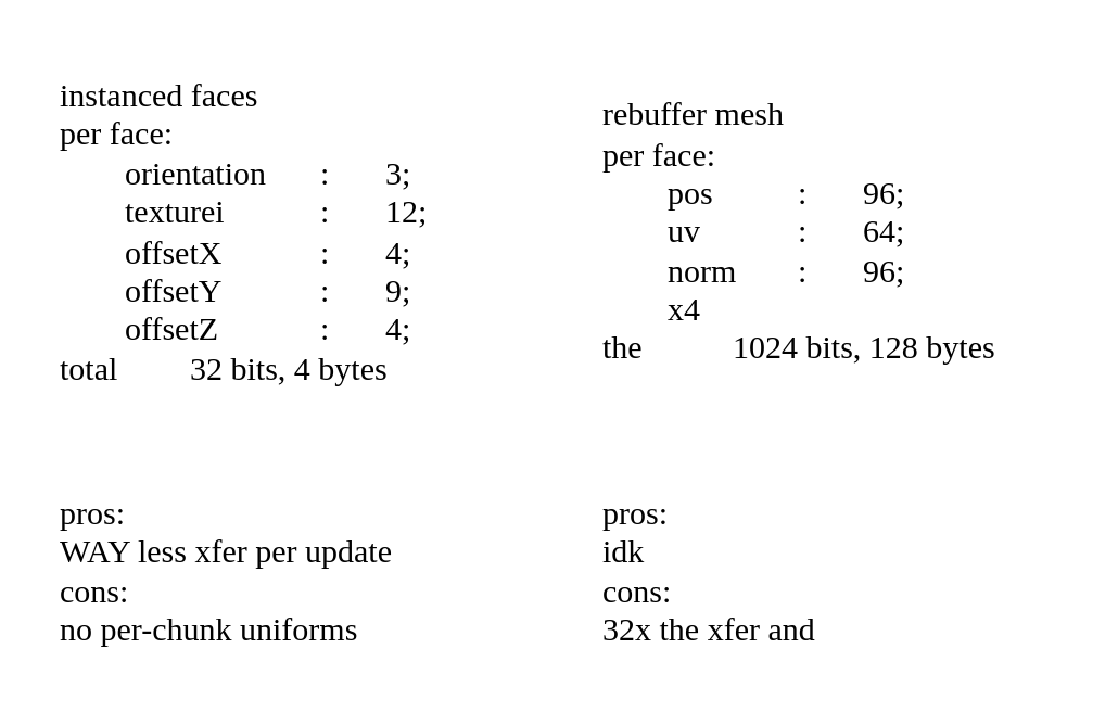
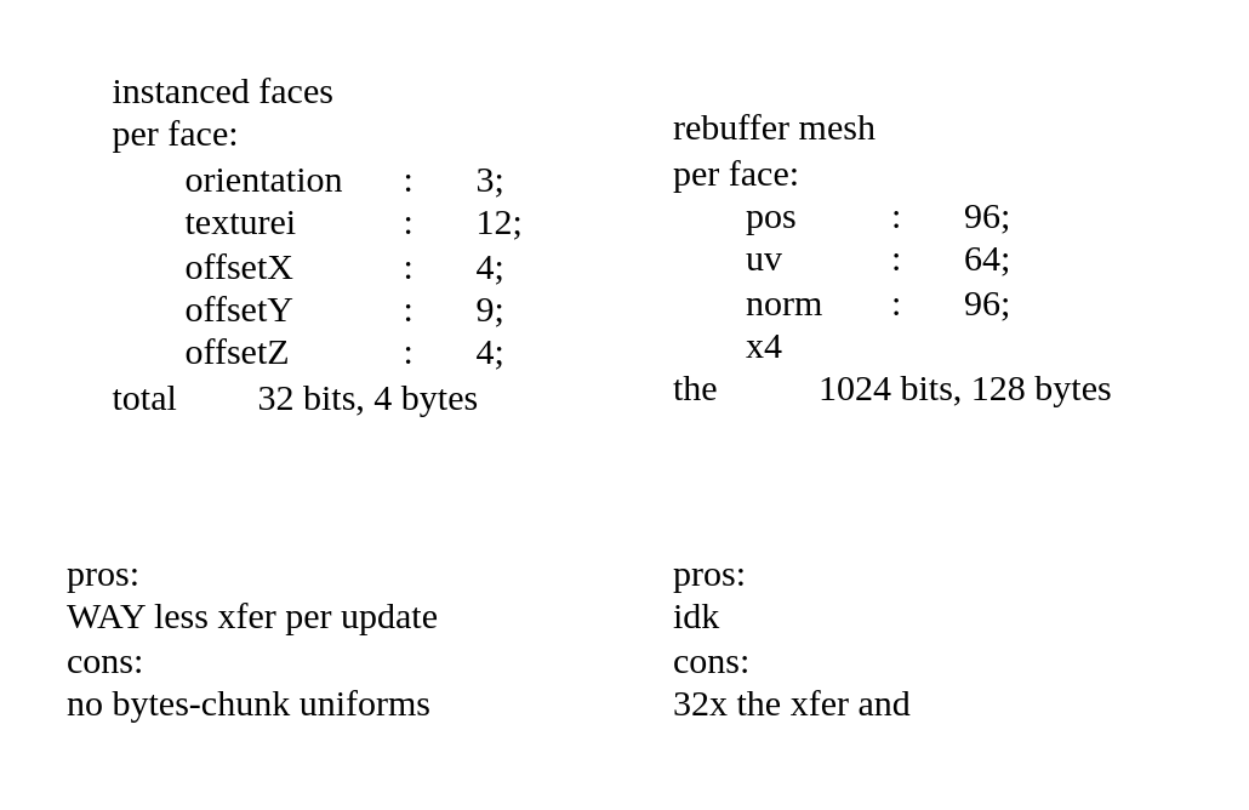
- <mxCell id="2" value="instanced faces&lt;div&gt;per face:&lt;/div&gt;&lt;div&gt;&lt;span style=&quot;white-space: pre;&quot;&gt;&#09;&lt;/span&gt;orientation&lt;span style=&quot;white-space: pre;&quot;&gt;&#09;&lt;/span&gt;:&lt;span style=&quot;white-space: pre;&quot;&gt;&#09;&lt;/span&gt;3;&lt;br&gt;&lt;/div&gt;&lt;div&gt;&lt;span style=&quot;white-space: pre;&quot;&gt;&#09;&lt;/span&gt;texturei&lt;span style=&quot;white-space: pre;&quot;&gt;&#09;&lt;/span&gt;&lt;span style=&quot;white-space: pre;&quot;&gt;&#09;&lt;/span&gt;:&lt;span style=&quot;white-space: pre;&quot;&gt;&#09;&lt;/span&gt;12;&lt;br&gt;&lt;/div&gt;&lt;div&gt;&lt;span style=&quot;white-space: pre;&quot;&gt;&#09;&lt;/span&gt;offsetX&lt;span style=&quot;white-space: pre;&quot;&gt;&#09;&lt;/span&gt;&lt;span style=&quot;white-space: pre;&quot;&gt;&#09;&lt;/span&gt;:&lt;span style=&quot;white-space: pre;&quot;&gt;&#09;&lt;/span&gt;4;&lt;br&gt;&lt;/div&gt;&lt;div&gt;&lt;span style=&quot;white-space: pre;&quot;&gt;&#09;&lt;/span&gt;offsetY&lt;span style=&quot;white-space: pre;&quot;&gt;&#09;&lt;/span&gt;&lt;span style=&quot;white-space: pre;&quot;&gt;&#09;&lt;/span&gt;:&lt;span style=&quot;white-space: pre;&quot;&gt;&#09;&lt;/span&gt;9;&lt;br&gt;&lt;/div&gt;&lt;div&gt;&lt;span style=&quot;white-space: pre;&quot;&gt;&#09;&lt;/span&gt;offsetZ&lt;span style=&quot;white-space: pre;&quot;&gt;&#09;&lt;/span&gt;&lt;span style=&quot;white-space: pre;&quot;&gt;&#09;&lt;/span&gt;:&lt;span style=&quot;white-space: pre;&quot;&gt;&#09;&lt;/span&gt;4;&lt;br&gt;&lt;/div&gt;&lt;div&gt;total&lt;span style=&quot;white-space: pre;&quot;&gt;&#09;&lt;/span&gt;&lt;span style=&quot;white-space: pre;&quot;&gt;&#09;&lt;/span&gt;32 bits, 4 bytes&lt;span style=&quot;white-space: pre;&quot;&gt;&lt;/span&gt;&lt;/div&gt;" style="text;html=1;align=left;verticalAlign=middle;resizable=0;points=[];autosize=1;strokeColor=none;fillColor=none;fontFamily=Times New Roman;" vertex="1" parent="1"><mxGeometry x="20" y="20" width="160" height="130" as="geometry" /></mxCell>
+ <mxCell id="2" value="instanced faces&lt;div&gt;per face:&lt;/div&gt;&lt;div&gt;&lt;span style=&quot;white-space: pre;&quot;&gt;&#09;&lt;/span&gt;orientation&lt;span style=&quot;white-space: pre;&quot;&gt;&#09;&lt;/span&gt;:&lt;span style=&quot;white-space: pre;&quot;&gt;&#09;&lt;/span&gt;3;&lt;br&gt;&lt;/div&gt;&lt;div&gt;&lt;span style=&quot;white-space: pre;&quot;&gt;&#09;&lt;/span&gt;texturei&lt;span style=&quot;white-space: pre;&quot;&gt;&#09;&lt;/span&gt;&lt;span style=&quot;white-space: pre;&quot;&gt;&#09;&lt;/span&gt;:&lt;span style=&quot;white-space: pre;&quot;&gt;&#09;&lt;/span&gt;12;&lt;br&gt;&lt;/div&gt;&lt;div&gt;&lt;span style=&quot;white-space: pre;&quot;&gt;&#09;&lt;/span&gt;offsetX&lt;span style=&quot;white-space: pre;&quot;&gt;&#09;&lt;/span&gt;&lt;span style=&quot;white-space: pre;&quot;&gt;&#09;&lt;/span&gt;:&lt;span style=&quot;white-space: pre;&quot;&gt;&#09;&lt;/span&gt;4;&lt;br&gt;&lt;/div&gt;&lt;div&gt;&lt;span style=&quot;white-space: pre;&quot;&gt;&#09;&lt;/span&gt;offsetY&lt;span style=&quot;white-space: pre;&quot;&gt;&#09;&lt;/span&gt;&lt;span style=&quot;white-space: pre;&quot;&gt;&#09;&lt;/span&gt;:&lt;span style=&quot;white-space: pre;&quot;&gt;&#09;&lt;/span&gt;9;&lt;br&gt;&lt;/div&gt;&lt;div&gt;&lt;span style=&quot;white-space: pre;&quot;&gt;&#09;&lt;/span&gt;offsetZ&lt;span style=&quot;white-space: pre;&quot;&gt;&#09;&lt;/span&gt;&lt;span style=&quot;white-space: pre;&quot;&gt;&#09;&lt;/span&gt;:&lt;span style=&quot;white-space: pre;&quot;&gt;&#09;&lt;/span&gt;4;&lt;br&gt;&lt;/div&gt;&lt;div&gt;total&lt;span style=&quot;white-space: pre;&quot;&gt;&#09;&lt;/span&gt;&lt;span style=&quot;white-space: pre;&quot;&gt;&#09;&lt;/span&gt;32 bits, 4 bytes&lt;span style=&quot;white-space: pre;&quot;&gt;&lt;/span&gt;&lt;/div&gt;" style="text;html=1;align=left;verticalAlign=middle;resizable=0;points=[];autosize=1;strokeColor=none;fillColor=none;fontFamily=Times New Roman;" vertex="1" parent="1"><mxGeometry x="35" y="15" width="160" height="130" as="geometry" /></mxCell>
- <mxCell id="4" value="pros:&lt;div&gt;WAY less xfer per update&lt;/div&gt;&lt;div&gt;cons:&lt;/div&gt;&lt;div&gt;no per-chunk uniforms&lt;/div&gt;" style="text;html=1;align=left;verticalAlign=middle;resizable=0;points=[];autosize=1;strokeColor=none;fillColor=none;fontFamily=Times New Roman;" vertex="1" parent="1"><mxGeometry x="20" y="175" width="150" height="70" as="geometry" /></mxCell>
+ <mxCell id="4" value="pros:&lt;div&gt;WAY less xfer per update&lt;/div&gt;&lt;div&gt;cons:&lt;/div&gt;&lt;div&gt;no bytes-chunk uniforms&lt;/div&gt;" style="text;html=1;align=left;verticalAlign=middle;resizable=0;points=[];autosize=1;strokeColor=none;fillColor=none;fontFamily=Times New Roman;" vertex="1" parent="1"><mxGeometry x="20" y="175" width="150" height="70" as="geometry" /></mxCell>
